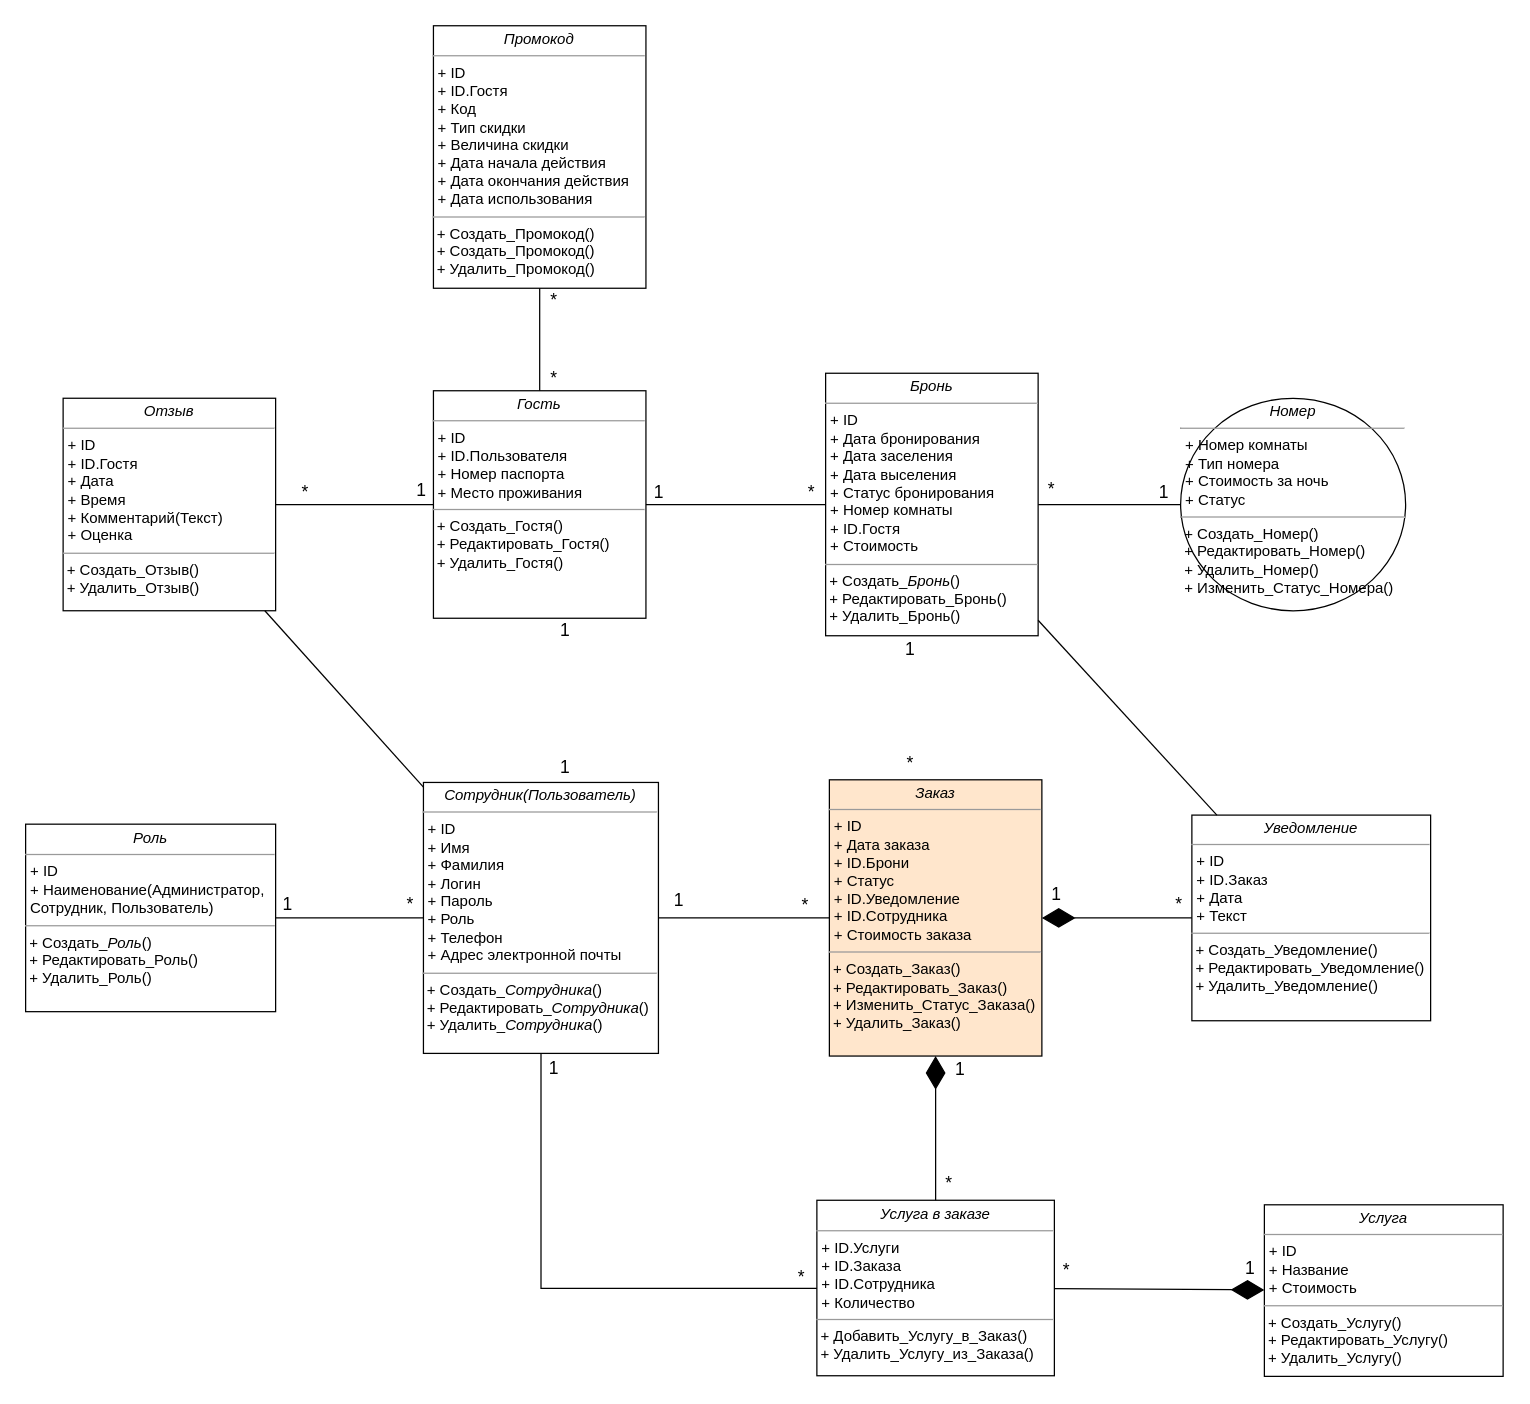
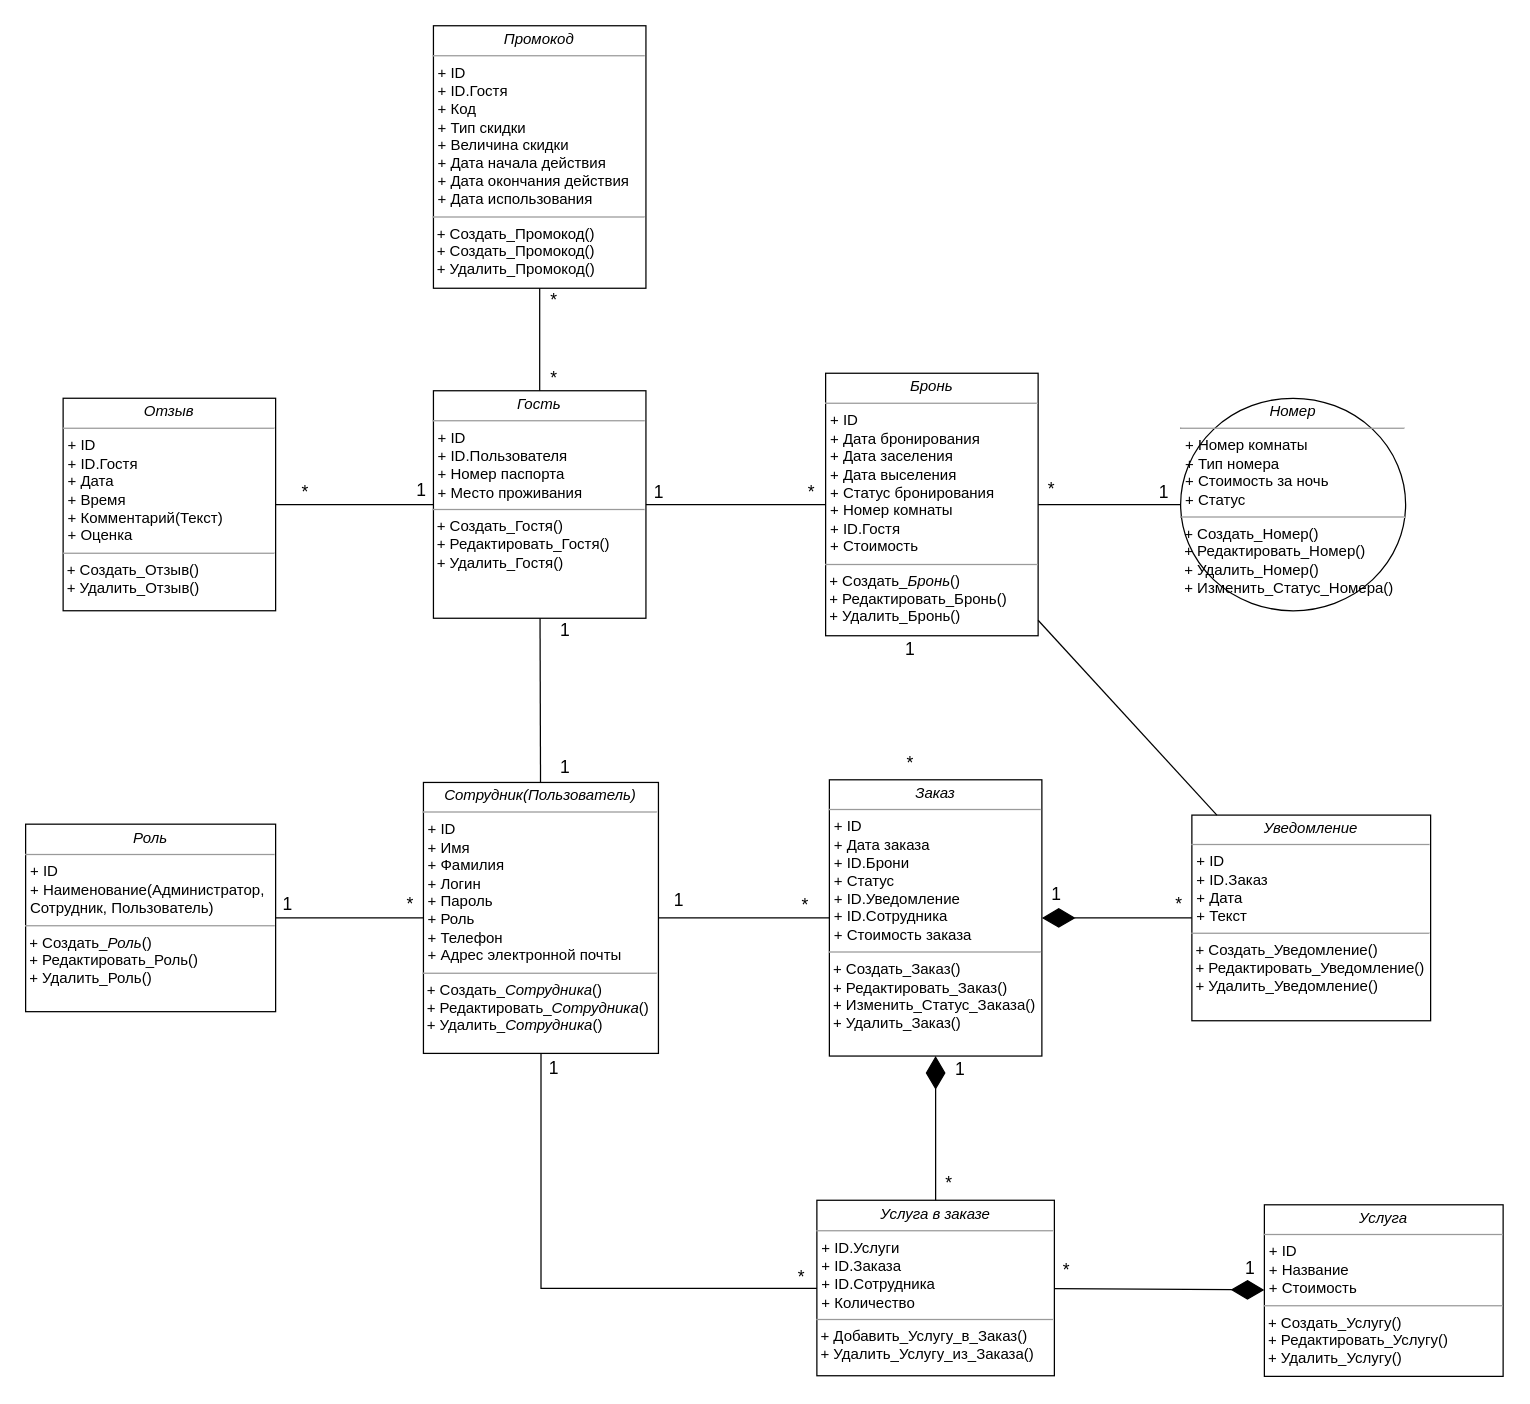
- <mxCell id="38" value="" style="endArrow=none;endFill=0;endSize=24;html=1;rounded=0;startArrow=none;startFill=0;" parent="1" source="3" target="8" edge="1"><mxGeometry width="160" relative="1" as="geometry"><mxPoint x="234" y="576.367" as="sourcePoint" /><mxPoint x="660.36" y="487.5" as="targetPoint" /></mxGeometry></mxCell>
+ <mxCell id="38" value="" style="endArrow=none;endFill=0;endSize=24;html=1;rounded=0;startArrow=none;startFill=0;" parent="1" source="3" target="2" edge="1"><mxGeometry width="160" relative="1" as="geometry"><mxPoint x="234" y="576.367" as="sourcePoint" /><mxPoint x="660.36" y="487.5" as="targetPoint" /></mxGeometry></mxCell>
- <mxCell id="5" value="&lt;p style=&quot;margin:0px;margin-top:4px;text-align:center;&quot;&gt;&lt;i&gt;Заказ&lt;/i&gt;&lt;/p&gt;&lt;hr size=&quot;1&quot;&gt;&lt;p style=&quot;margin:0px;margin-left:4px;&quot;&gt;+ ID&amp;nbsp;&lt;/p&gt;&lt;p style=&quot;margin:0px;margin-left:4px;&quot;&gt;+ Дата заказа&lt;/p&gt;&lt;p style=&quot;margin:0px;margin-left:4px;&quot;&gt;+ ID.Брони&lt;/p&gt;&lt;p style=&quot;margin:0px;margin-left:4px;&quot;&gt;+ Статус&lt;/p&gt;&lt;p style=&quot;margin:0px;margin-left:4px;&quot;&gt;+ ID.Уведомление&lt;/p&gt;&lt;p style=&quot;margin:0px;margin-left:4px;&quot;&gt;+ ID.Сотрудника&lt;/p&gt;&lt;p style=&quot;margin:0px;margin-left:4px;&quot;&gt;+ Стоимость заказа&lt;/p&gt;&lt;hr size=&quot;1&quot;&gt;&lt;p style=&quot;margin:0px;margin-left:4px;&quot;&gt;&lt;/p&gt;&amp;nbsp;+ Создать_Заказ()&lt;br&gt;&amp;nbsp;+ Редактировать_Заказ()&lt;br&gt;&amp;nbsp;+ Изменить_Статус_Заказа()&lt;br&gt;&amp;nbsp;+ Удалить_Заказ()" style="verticalAlign=top;align=left;overflow=fill;fontSize=12;fontFamily=Helvetica;html=1;whiteSpace=wrap;fillColor=#ffe6cc;" parent="1" vertex="1"><mxGeometry x="663" y="623.24" width="170" height="221" as="geometry" /></mxCell>
+ <mxCell id="5" value="&lt;p style=&quot;margin:0px;margin-top:4px;text-align:center;&quot;&gt;&lt;i&gt;Заказ&lt;/i&gt;&lt;/p&gt;&lt;hr size=&quot;1&quot;&gt;&lt;p style=&quot;margin:0px;margin-left:4px;&quot;&gt;+ ID&amp;nbsp;&lt;/p&gt;&lt;p style=&quot;margin:0px;margin-left:4px;&quot;&gt;+ Дата заказа&lt;/p&gt;&lt;p style=&quot;margin:0px;margin-left:4px;&quot;&gt;+ ID.Брони&lt;/p&gt;&lt;p style=&quot;margin:0px;margin-left:4px;&quot;&gt;+ Статус&lt;/p&gt;&lt;p style=&quot;margin:0px;margin-left:4px;&quot;&gt;+ ID.Уведомление&lt;/p&gt;&lt;p style=&quot;margin:0px;margin-left:4px;&quot;&gt;+ ID.Сотрудника&lt;/p&gt;&lt;p style=&quot;margin:0px;margin-left:4px;&quot;&gt;+ Стоимость заказа&lt;/p&gt;&lt;hr size=&quot;1&quot;&gt;&lt;p style=&quot;margin:0px;margin-left:4px;&quot;&gt;&lt;/p&gt;&amp;nbsp;+ Создать_Заказ()&lt;br&gt;&amp;nbsp;+ Редактировать_Заказ()&lt;br&gt;&amp;nbsp;+ Изменить_Статус_Заказа()&lt;br&gt;&amp;nbsp;+ Удалить_Заказ()" style="verticalAlign=top;align=left;overflow=fill;fontSize=12;fontFamily=Helvetica;html=1;whiteSpace=wrap;" parent="1" vertex="1"><mxGeometry x="663" y="623.24" width="170" height="221" as="geometry" /></mxCell>
